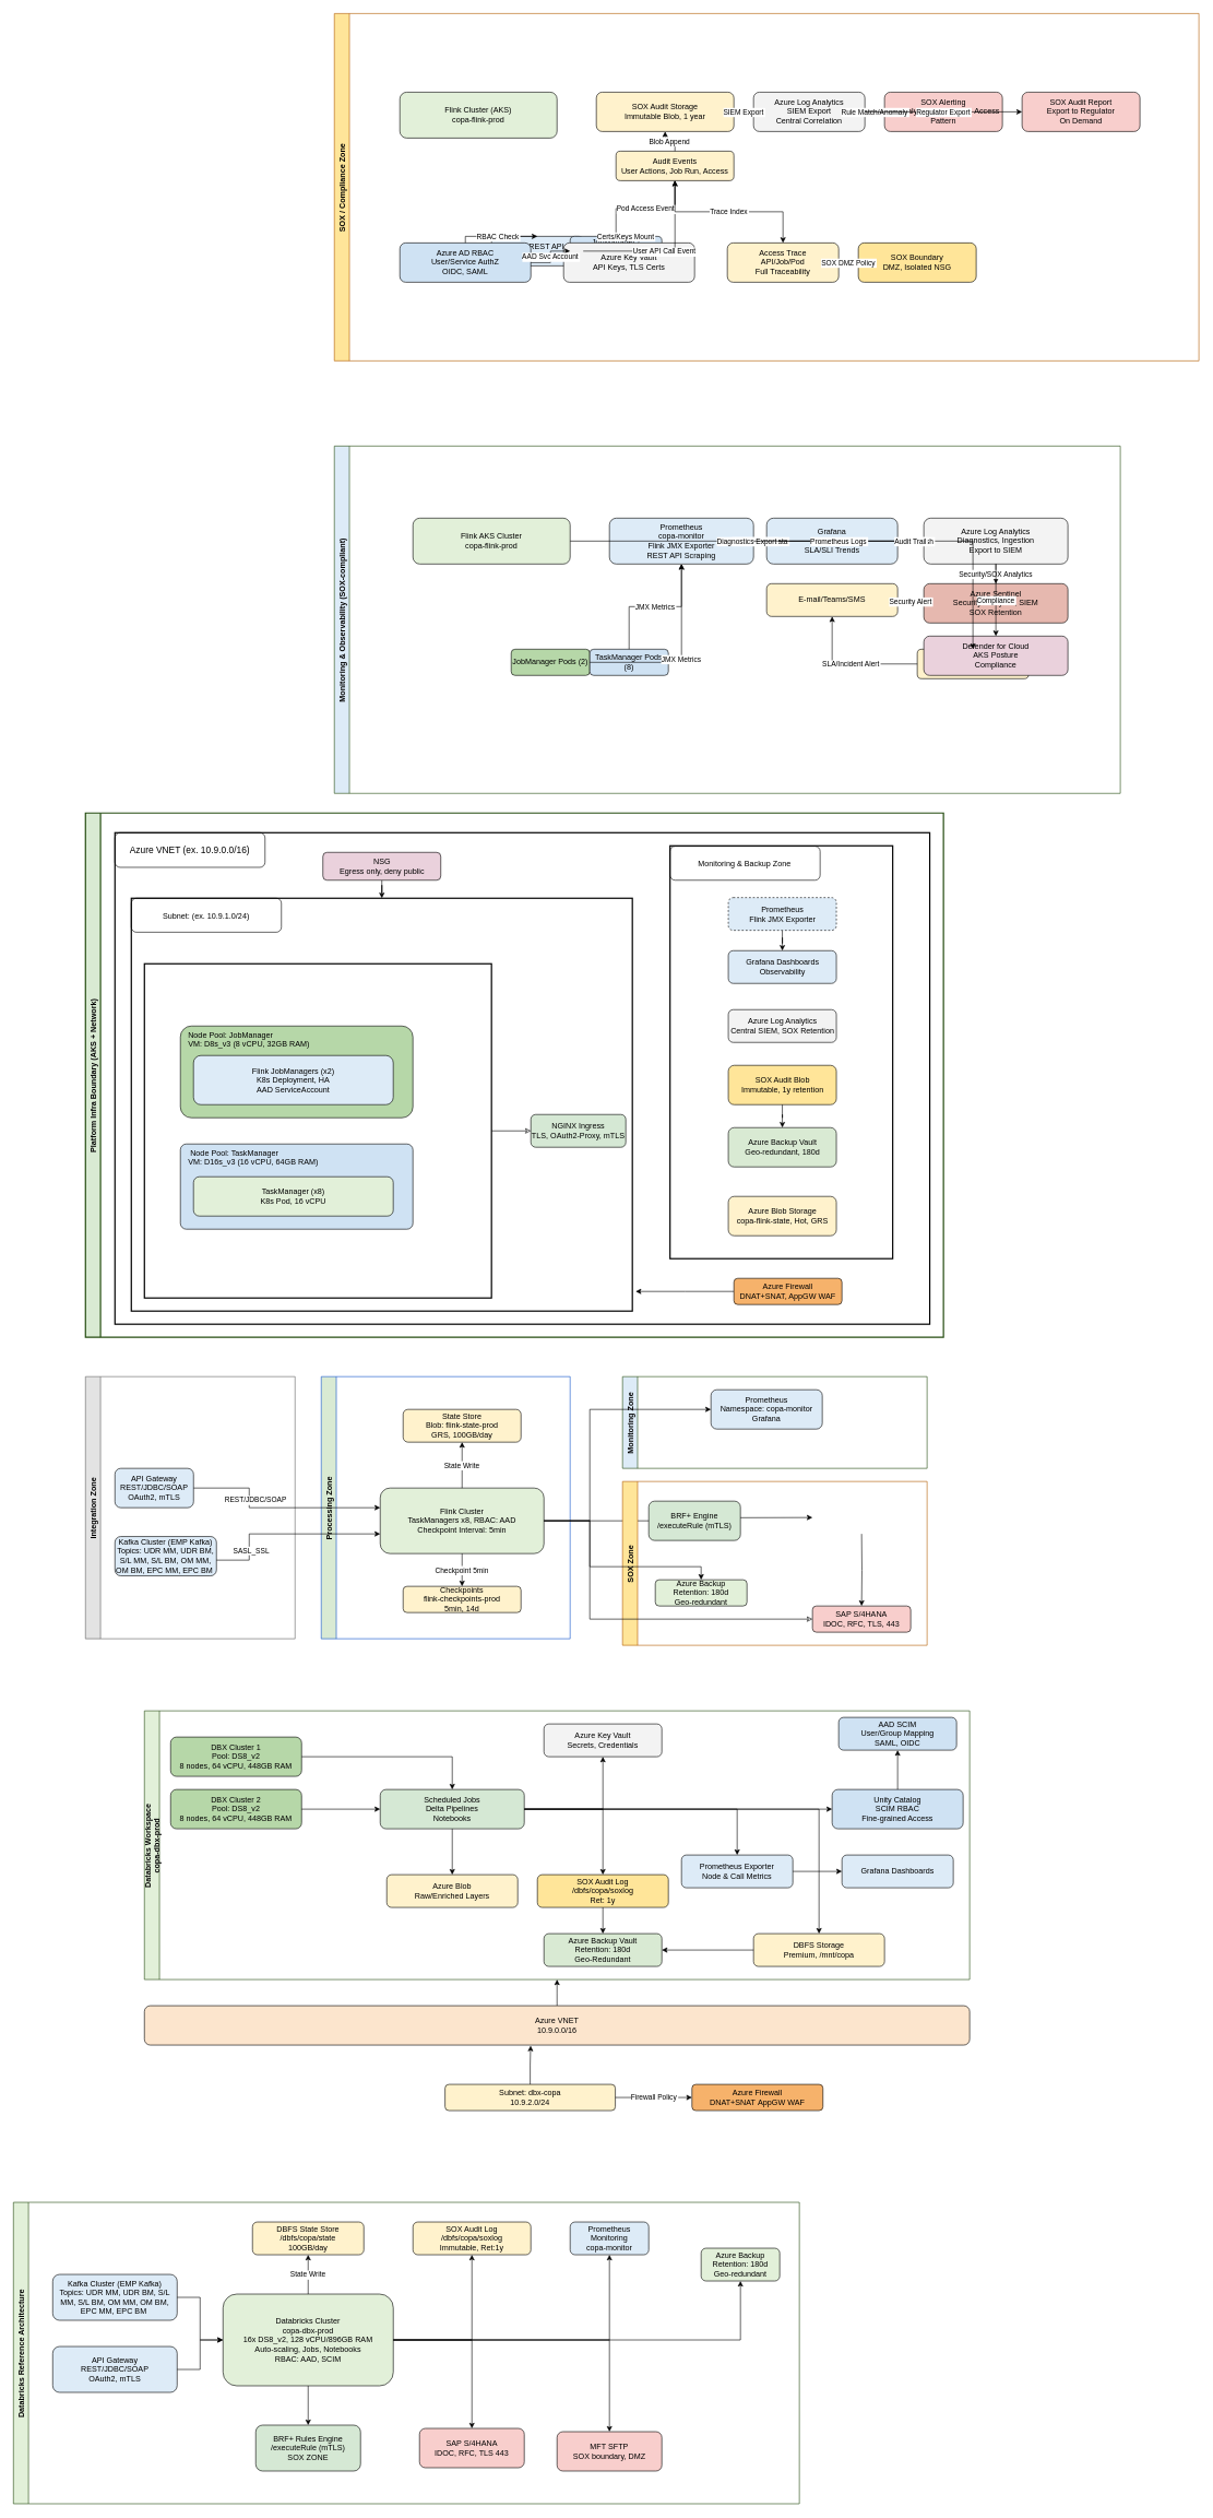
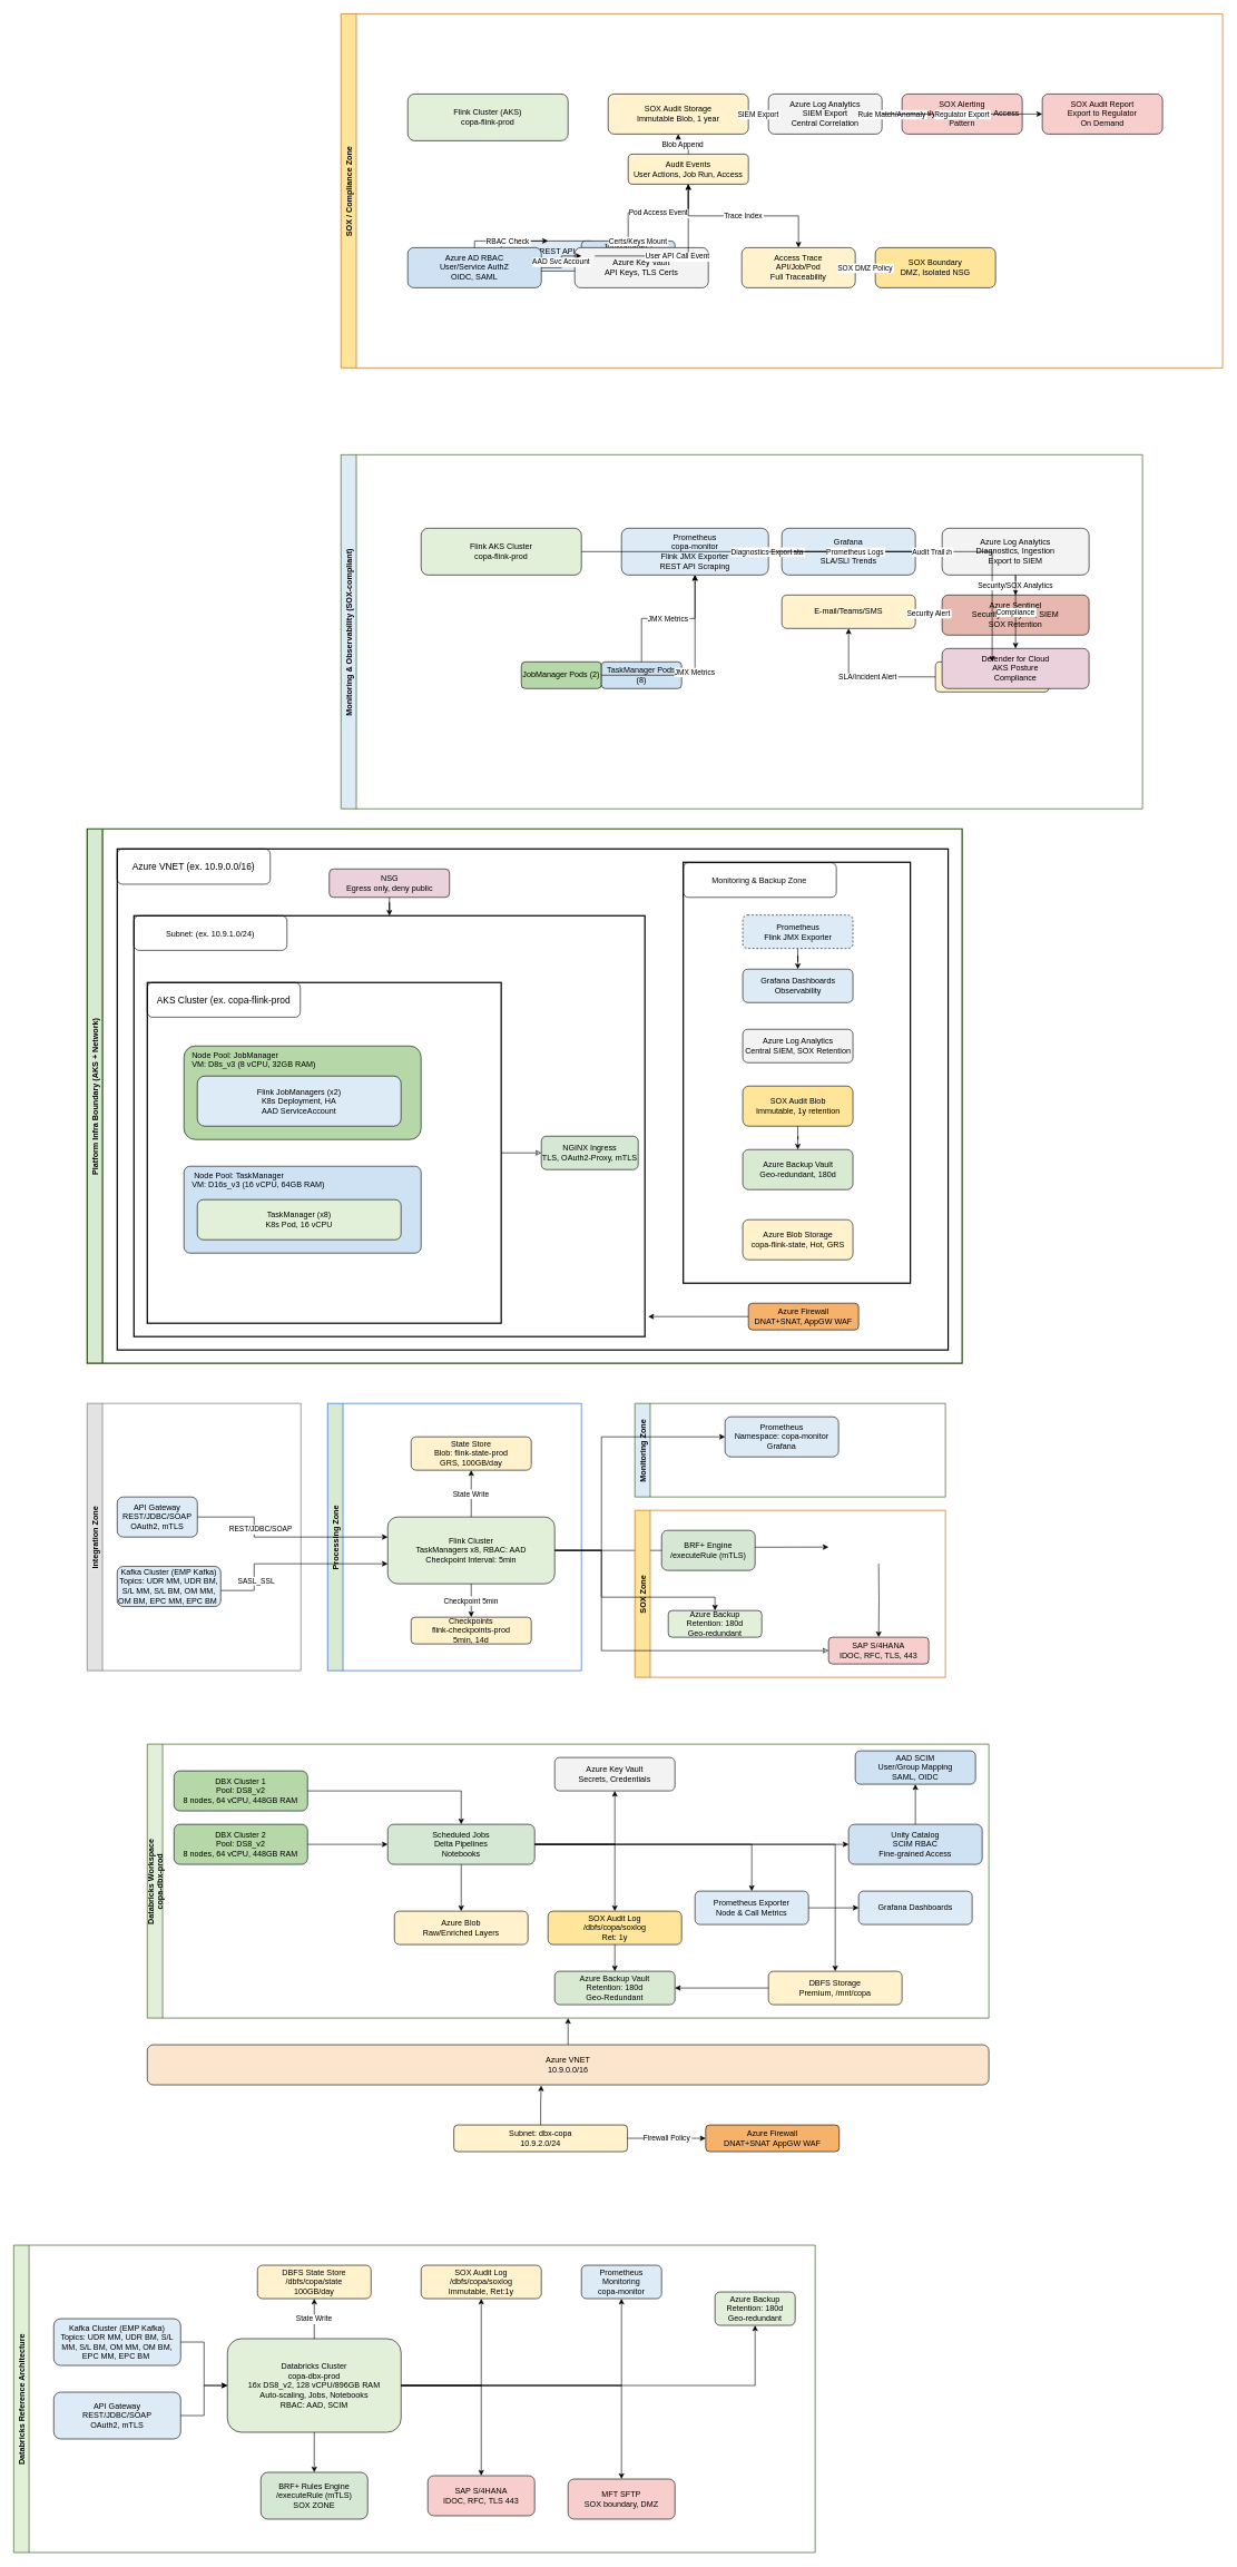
+ <mxCell id="86" value="&lt;span style=&quot;text-align: left;&quot;&gt;AKS Cluster (ex. copa-flink-prod&lt;/span&gt;" style="text;strokeColor=default;align=center;fillColor=none;html=1;verticalAlign=middle;whiteSpace=wrap;rounded=1;fontSize=14;" vertex="1" parent="84"><mxGeometry width="229.164" height="51.843" as="geometry" /></mxCell>
